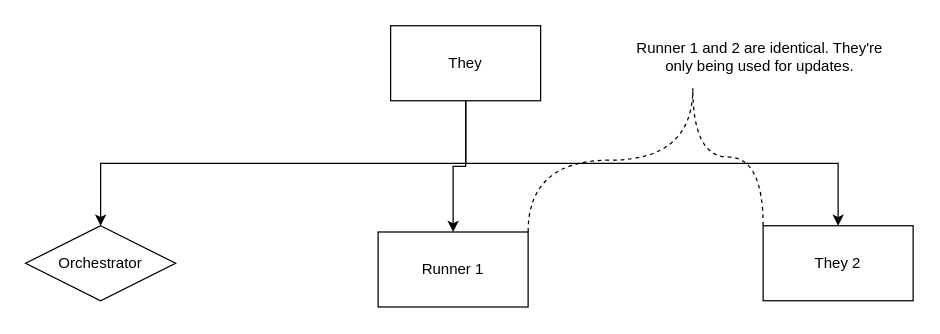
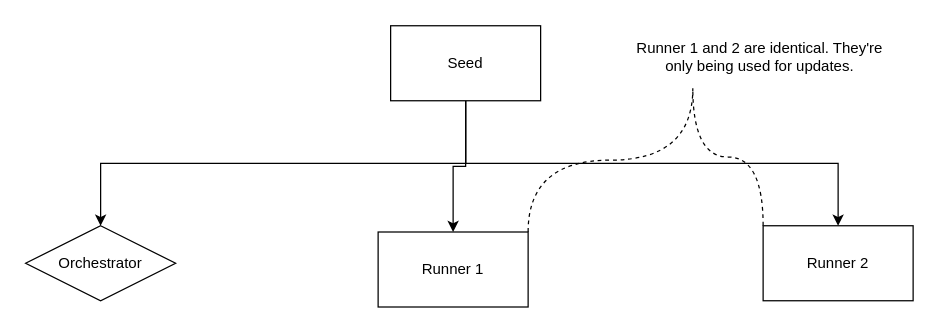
- <mxCell id="5" value="They" style="rounded=0;whiteSpace=wrap;html=1;" parent="1" vertex="1"><mxGeometry x="312" y="20" width="120" height="60" as="geometry" /></mxCell>
+ <mxCell id="5" value="Seed" style="rounded=0;whiteSpace=wrap;html=1;" parent="1" vertex="1"><mxGeometry x="312" y="20" width="120" height="60" as="geometry" /></mxCell>
- <mxCell id="10" value="They 2" style="rounded=0;whiteSpace=wrap;html=1;" parent="1" vertex="1"><mxGeometry x="610" y="180" width="120" height="60" as="geometry" /></mxCell>
+ <mxCell id="10" value="Runner 2" style="rounded=0;whiteSpace=wrap;html=1;" parent="1" vertex="1"><mxGeometry x="610" y="180" width="120" height="60" as="geometry" /></mxCell>
